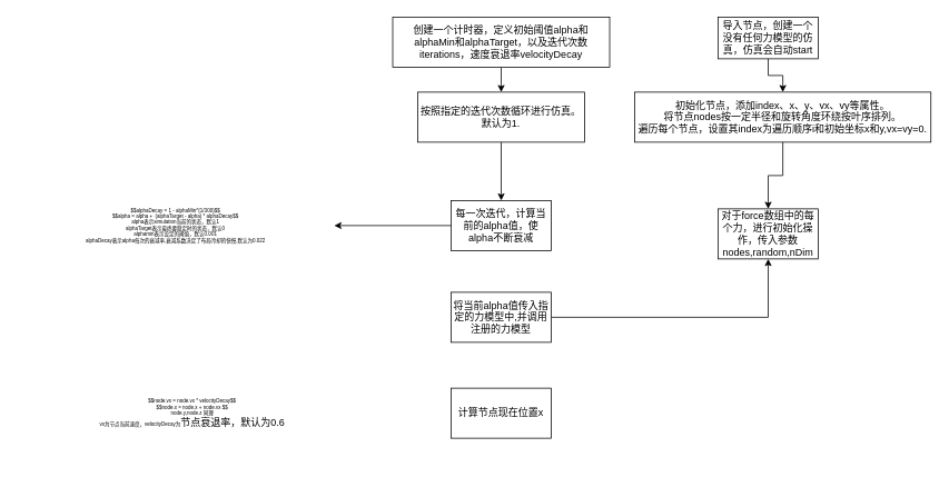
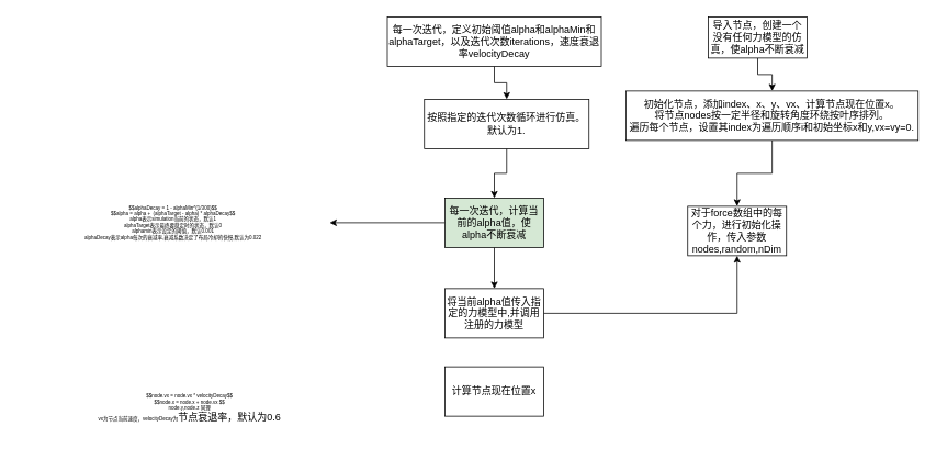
- <mxCell id="3" value="导入节点，创建一个没有任何力模型的仿真，仿真会自动start" style="rounded=0;whiteSpace=wrap;html=1;" parent="1" vertex="1"><mxGeometry x="860" y="20" width="120" height="50" as="geometry" /></mxCell>
+ <mxCell id="3" value="导入节点，创建一个没有任何力模型的仿真，使alpha不断衰减" style="rounded=0;whiteSpace=wrap;html=1;" parent="1" vertex="1"><mxGeometry x="860" y="20" width="120" height="50" as="geometry" /></mxCell>
- <mxCell id="8" value="创建一个计时器，定义初始阈值alpha和alphaMin和alphaTarget，以及迭代次数iterations，速度衰退率velocityDecay" style="rounded=0;whiteSpace=wrap;html=1;" parent="1" vertex="1"><mxGeometry x="470" y="20" width="260" height="60" as="geometry" /></mxCell>
+ <mxCell id="8" value="每一次迭代，定义初始阈值alpha和alphaMin和alphaTarget，以及迭代次数iterations，速度衰退率velocityDecay" style="rounded=0;whiteSpace=wrap;html=1;" parent="1" vertex="1"><mxGeometry x="470" y="20" width="260" height="60" as="geometry" /></mxCell>
- <mxCell id="18" value="&lt;span style=&quot;&quot;&gt;按照指定的迭代次数循环进行仿真。默认为1.&lt;/span&gt;" style="whiteSpace=wrap;html=1;rounded=0;" vertex="1" parent="1"><mxGeometry x="500" y="110" width="200" height="60" as="geometry" /></mxCell>
+ <mxCell id="18" value="&lt;span style=&quot;&quot;&gt;按照指定的迭代次数循环进行仿真。默认为1.&lt;/span&gt;" style="whiteSpace=wrap;html=1;rounded=0;" vertex="1" parent="1"><mxGeometry x="515" y="120" width="200" height="60" as="geometry" /></mxCell>
- <mxCell id="5" value="初始化节点，添加index、x、y、vx、vy等属性。&lt;br&gt;将节点nodes按一定半径和旋转角度环绕按叶序排列。&lt;br&gt;遍历每个节点，设置其index为遍历顺序i和初始坐标x和y,vx=vy=0." style="rounded=0;whiteSpace=wrap;html=1;" parent="1" vertex="1"><mxGeometry x="760" y="110" width="355" height="60" as="geometry" /></mxCell>
+ <mxCell id="5" value="初始化节点，添加index、x、y、vx、计算节点现在位置x。&lt;br&gt;将节点nodes按一定半径和旋转角度环绕按叶序排列。&lt;br&gt;遍历每个节点，设置其index为遍历顺序i和初始坐标x和y,vx=vy=0." style="rounded=0;whiteSpace=wrap;html=1;" parent="1" vertex="1"><mxGeometry x="760" y="110" width="355" height="60" as="geometry" /></mxCell>
- <mxCell id="11" value="每一次迭代，计算当前的alpha值，使alpha不断衰减" style="whiteSpace=wrap;html=1;rounded=0;" parent="1" vertex="1"><mxGeometry x="540" y="240" width="120" height="60" as="geometry" /></mxCell>
+ <mxCell id="11" value="每一次迭代，计算当前的alpha值，使alpha不断衰减" style="whiteSpace=wrap;html=1;rounded=0;fillColor=#d5e8d4;" parent="1" vertex="1"><mxGeometry x="540" y="240" width="120" height="60" as="geometry" /></mxCell>
- <mxCell id="6" value="对于force数组中的每个力，进行初始化操作，传入参数nodes,random,nDim" style="whiteSpace=wrap;html=1;rounded=0;" parent="1" vertex="1"><mxGeometry x="860" y="250" width="120" height="60" as="geometry" /></mxCell>
+ <mxCell id="6" value="对于force数组中的每个力，进行初始化操作，传入参数nodes,random,nDim" style="whiteSpace=wrap;html=1;rounded=0;" parent="1" vertex="1"><mxGeometry x="835" y="250" width="120" height="60" as="geometry" /></mxCell>
+ <mxCell id="10" value="" style="edgeStyle=orthogonalEdgeStyle;rounded=0;orthogonalLoop=1;jettySize=auto;html=1;fontSize=6;" parent="1" source="11" target="14" edge="1"><mxGeometry relative="1" as="geometry" /></mxCell>
- <mxCell id="15" value="计算节点现在位置x" style="whiteSpace=wrap;html=1;rounded=0;" parent="1" vertex="1"><mxGeometry x="540" y="465" width="120" height="60" as="geometry" /></mxCell>
+ <mxCell id="15" value="计算节点现在位置x" style="whiteSpace=wrap;html=1;rounded=0;" parent="1" vertex="1"><mxGeometry x="540" y="445" width="120" height="60" as="geometry" /></mxCell>
